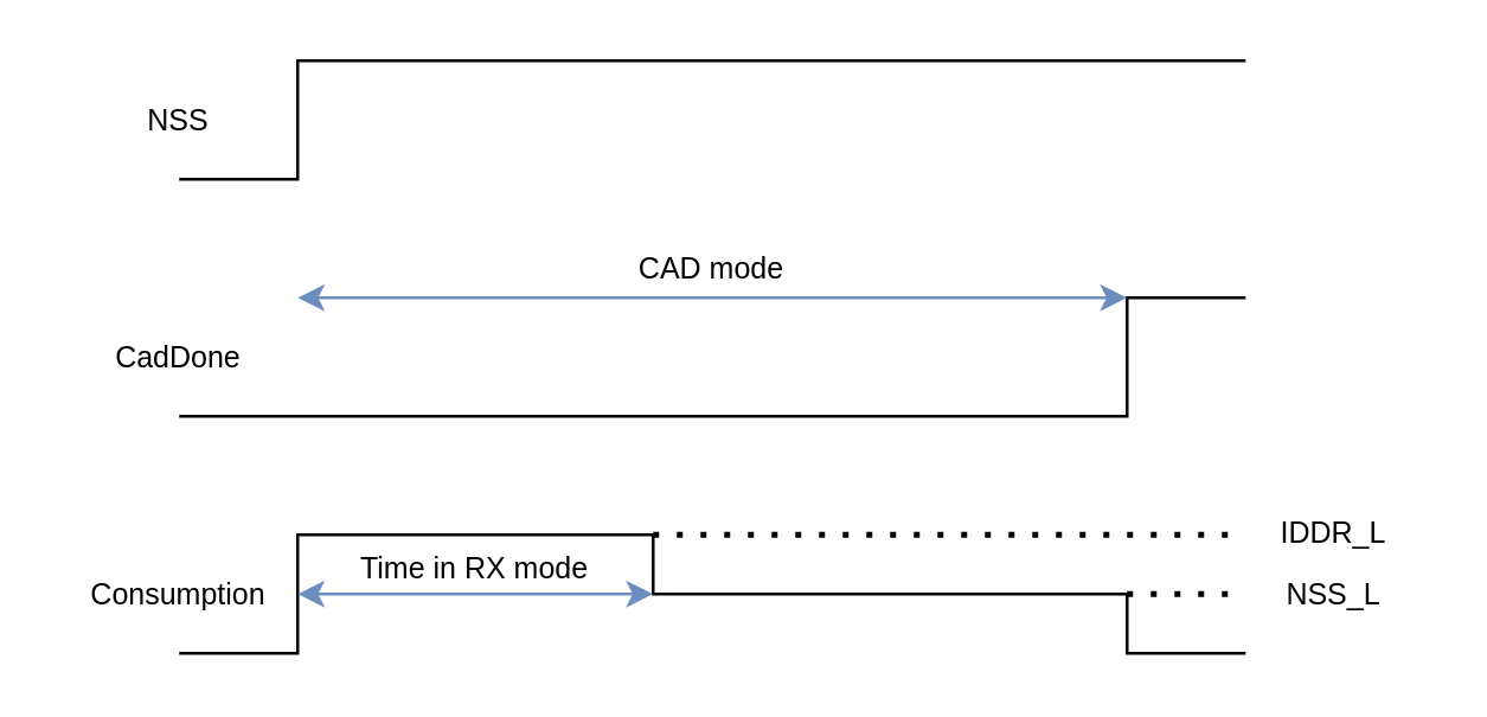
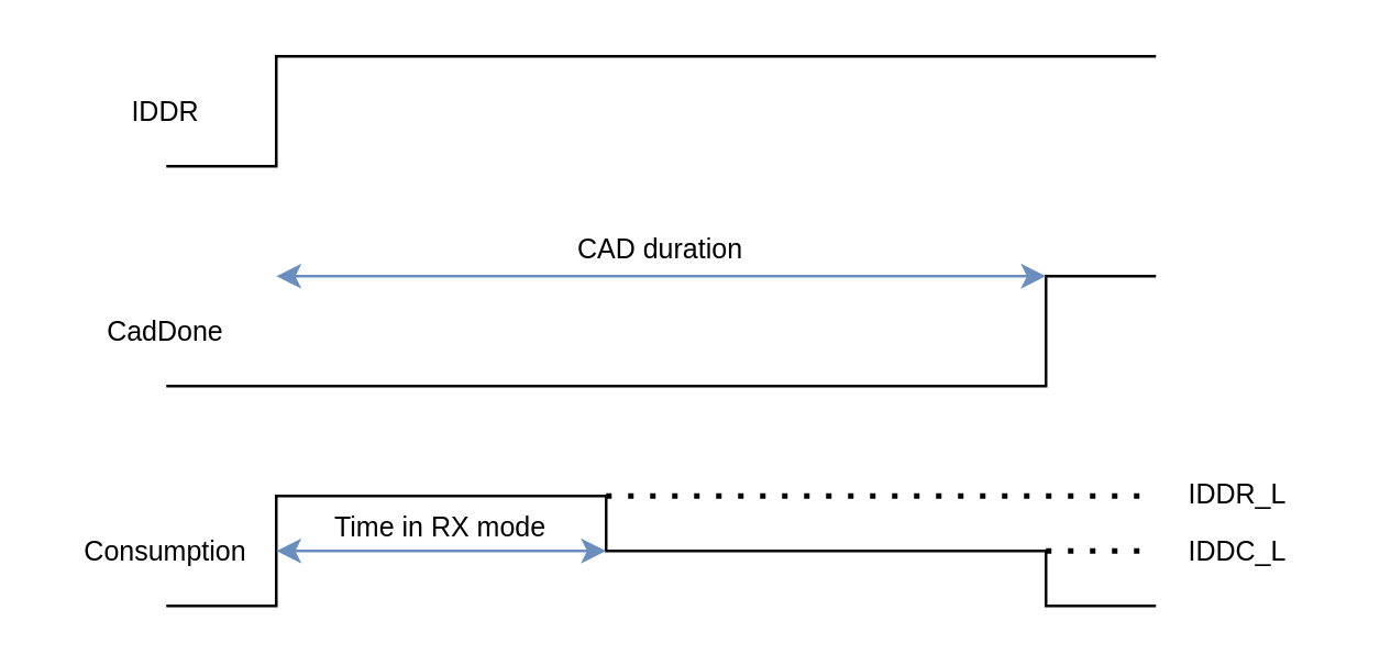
- <mxCell id="9" value="&lt;font style=&quot;font-size: 10px;&quot;&gt;NSS&lt;/font&gt;" style="text;html=1;strokeColor=none;fillColor=none;align=center;verticalAlign=middle;whiteSpace=wrap;rounded=0;" vertex="1" parent="1"><mxGeometry x="20" y="20" width="80" height="40" as="geometry" /></mxCell>
+ <mxCell id="9" value="&lt;font style=&quot;font-size: 10px;&quot;&gt;IDDR&lt;/font&gt;" style="text;html=1;strokeColor=none;fillColor=none;align=center;verticalAlign=middle;whiteSpace=wrap;rounded=0;" vertex="1" parent="1"><mxGeometry x="20" y="20" width="80" height="40" as="geometry" /></mxCell>
- <mxCell id="11" value="CAD mode" style="text;html=1;strokeColor=none;fillColor=none;align=center;verticalAlign=middle;whiteSpace=wrap;rounded=0;fontSize=10;" vertex="1" parent="1"><mxGeometry x="100" y="80" width="280" height="20" as="geometry" /></mxCell>
+ <mxCell id="11" value="CAD duration" style="text;html=1;strokeColor=none;fillColor=none;align=center;verticalAlign=middle;whiteSpace=wrap;rounded=0;fontSize=10;" vertex="1" parent="1"><mxGeometry x="100" y="80" width="280" height="20" as="geometry" /></mxCell>
- <mxCell id="14" value="&lt;font style=&quot;font-size: 10px;&quot;&gt;NSS_L&lt;/font&gt;" style="text;html=1;strokeColor=none;fillColor=none;align=center;verticalAlign=middle;whiteSpace=wrap;rounded=0;" vertex="1" parent="1"><mxGeometry x="420" y="192.5" width="60" height="15" as="geometry" /></mxCell>
+ <mxCell id="14" value="&lt;font style=&quot;font-size: 10px;&quot;&gt;IDDC_L&lt;/font&gt;" style="text;html=1;strokeColor=none;fillColor=none;align=center;verticalAlign=middle;whiteSpace=wrap;rounded=0;" vertex="1" parent="1"><mxGeometry x="420" y="192.5" width="60" height="15" as="geometry" /></mxCell>
